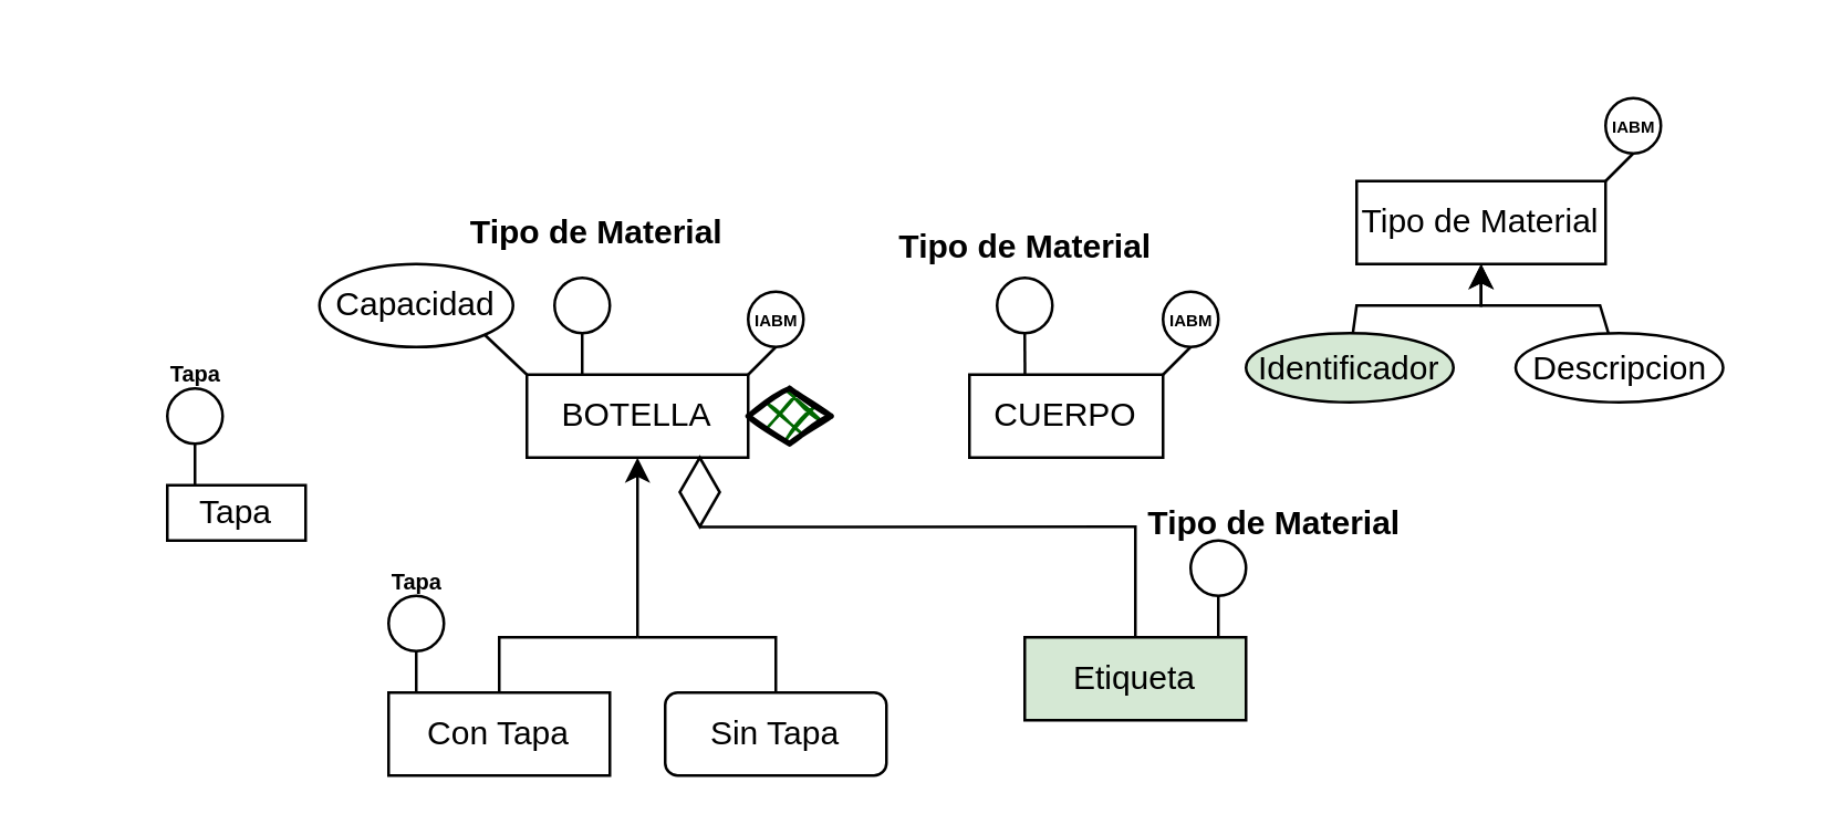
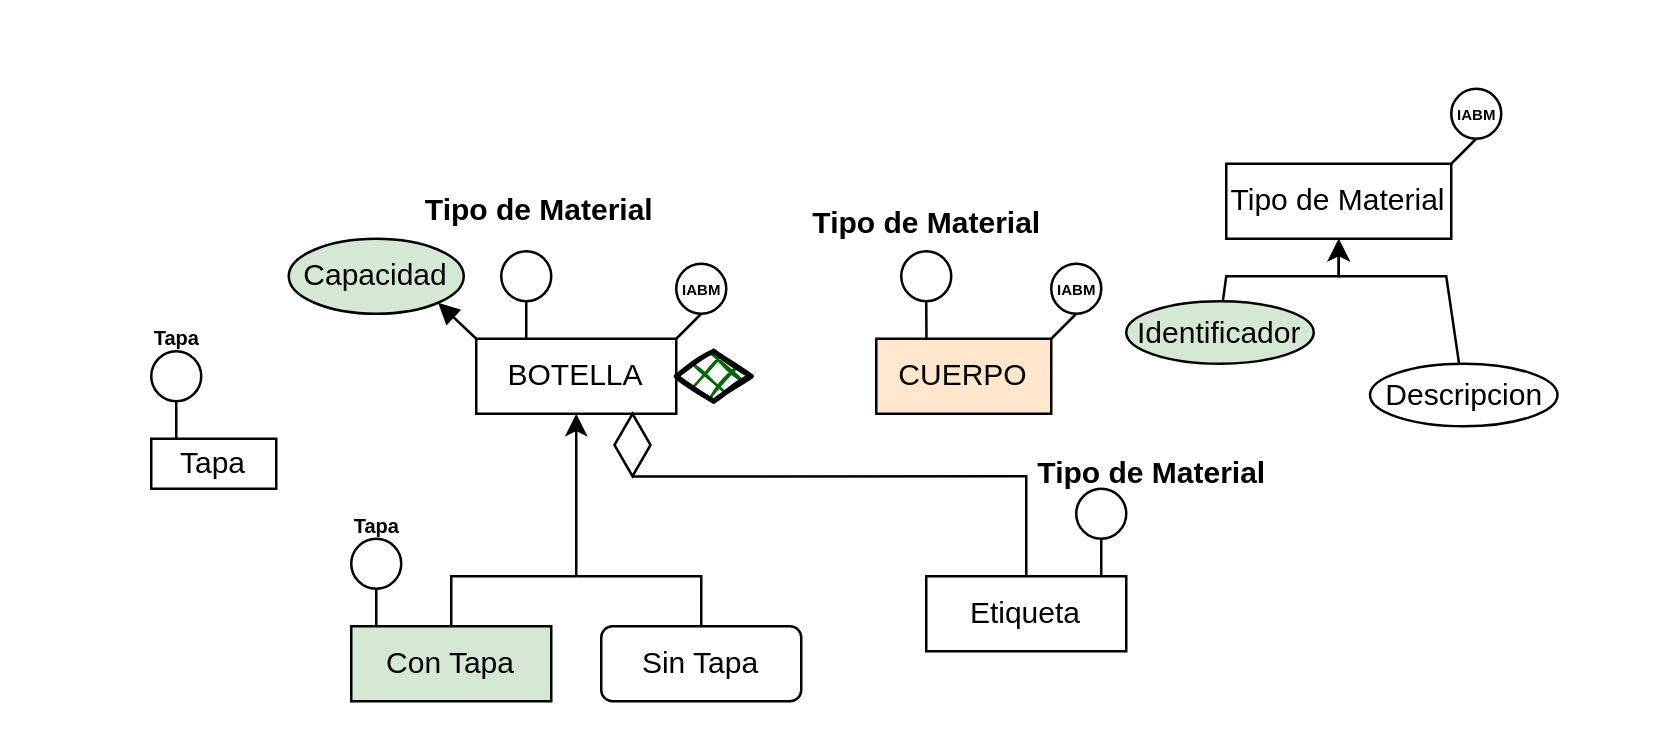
- <mxCell id="16" value="Capacidad" style="ellipse;whiteSpace=wrap;html=1;" parent="1" vertex="1"><mxGeometry x="115" y="95" width="70" height="30" as="geometry" /></mxCell>
+ <mxCell id="16" value="Capacidad" style="ellipse;whiteSpace=wrap;html=1;fillColor=#d5e8d4;" parent="1" vertex="1"><mxGeometry x="115" y="95" width="70" height="30" as="geometry" /></mxCell>
- <mxCell id="17" value="" style="endArrow=none;html=1;rounded=0;entryX=1;entryY=1;entryDx=0;entryDy=0;exitX=0;exitY=0;exitDx=0;exitDy=0;" parent="1" source="2" target="16" edge="1"><mxGeometry width="50" height="50" relative="1" as="geometry"><mxPoint x="300" y="160" as="sourcePoint" /><mxPoint x="350" y="110" as="targetPoint" /></mxGeometry></mxCell>
+ <mxCell id="17" value="" style="endArrow=block;html=1;rounded=0;entryX=1;entryY=1;entryDx=0;entryDy=0;exitX=0;exitY=0;exitDx=0;exitDy=0;" parent="1" source="2" target="16" edge="1"><mxGeometry width="50" height="50" relative="1" as="geometry"><mxPoint x="300" y="160" as="sourcePoint" /><mxPoint x="350" y="110" as="targetPoint" /></mxGeometry></mxCell>
- <mxCell id="22" value="Descripcion" style="ellipse;whiteSpace=wrap;html=1;" parent="1" vertex="1"><mxGeometry x="547.5" y="120" width="75" height="25" as="geometry" /></mxCell>
+ <mxCell id="22" value="Descripcion" style="ellipse;whiteSpace=wrap;html=1;" parent="1" vertex="1"><mxGeometry x="547.5" y="145" width="75" height="25" as="geometry" /></mxCell>
- <mxCell id="3" value="CUERPO" style="rounded=0;whiteSpace=wrap;html=1;" parent="1" vertex="1"><mxGeometry x="350" y="135" width="70" height="30" as="geometry" /></mxCell>
+ <mxCell id="3" value="CUERPO" style="rounded=0;whiteSpace=wrap;html=1;fillColor=#ffe6cc;" parent="1" vertex="1"><mxGeometry x="350" y="135" width="70" height="30" as="geometry" /></mxCell>
- <mxCell id="25" value="Etiqueta" style="rounded=0;whiteSpace=wrap;html=1;fillColor=#d5e8d4;" parent="1" vertex="1"><mxGeometry x="370" y="230" width="80" height="30" as="geometry" /></mxCell>
+ <mxCell id="25" value="Etiqueta" style="rounded=0;whiteSpace=wrap;html=1;" parent="1" vertex="1"><mxGeometry x="370" y="230" width="80" height="30" as="geometry" /></mxCell>
- <mxCell id="6" value="Con Tapa" style="rounded=0;whiteSpace=wrap;html=1;" parent="1" vertex="1"><mxGeometry x="140" y="250" width="80" height="30" as="geometry" /></mxCell>
+ <mxCell id="6" value="Con Tapa" style="rounded=0;whiteSpace=wrap;html=1;fillColor=#d5e8d4;" parent="1" vertex="1"><mxGeometry x="140" y="250" width="80" height="30" as="geometry" /></mxCell>
